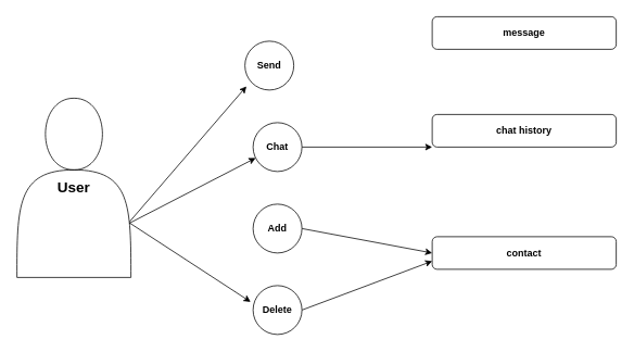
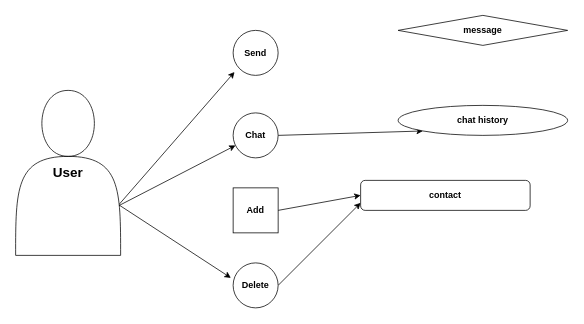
- <mxCell id="5" value="message" style="rounded=1;whiteSpace=wrap;html=1;fontStyle=1" vertex="1" parent="1"><mxGeometry x="530" y="20" width="226" height="40" as="geometry" /></mxCell>
+ <mxCell id="5" value="message" style="rhombus;whiteSpace=wrap;html=1;fontStyle=1;" vertex="1" parent="1"><mxGeometry x="530" y="20" width="226" height="40" as="geometry" /></mxCell>
- <mxCell id="11" value="&lt;span style=&quot;color: rgb(0, 0, 0); font-weight: 700;&quot;&gt;Send&lt;/span&gt;" style="ellipse;whiteSpace=wrap;html=1;aspect=fixed;" vertex="1" parent="1"><mxGeometry x="300" y="50" width="60" height="60" as="geometry" /></mxCell>
+ <mxCell id="11" value="&lt;span style=&quot;color: rgb(0, 0, 0); font-weight: 700;&quot;&gt;Send&lt;/span&gt;" style="ellipse;whiteSpace=wrap;html=1;aspect=fixed;" vertex="1" parent="1"><mxGeometry x="310" y="40" width="60" height="60" as="geometry" /></mxCell>
- <mxCell id="6" value="chat history" style="rounded=1;whiteSpace=wrap;html=1;fontStyle=1" vertex="1" parent="1"><mxGeometry x="530" y="140" width="226" height="40" as="geometry" /></mxCell>
+ <mxCell id="6" value="chat history" style="ellipse;whiteSpace=wrap;html=1;fontStyle=1;" vertex="1" parent="1"><mxGeometry x="530" y="140" width="226" height="40" as="geometry" /></mxCell>
- <mxCell id="13" value="&lt;b&gt;Add&lt;/b&gt;" style="ellipse;whiteSpace=wrap;html=1;aspect=fixed;" vertex="1" parent="1"><mxGeometry x="310" y="250" width="60" height="60" as="geometry" /></mxCell>
+ <mxCell id="13" value="&lt;b&gt;Add&lt;/b&gt;" style="whiteSpace=wrap;html=1;aspect=fixed;rounded=0;" vertex="1" parent="1"><mxGeometry x="310" y="250" width="60" height="60" as="geometry" /></mxCell>
- <mxCell id="7" value="contact" style="rounded=1;whiteSpace=wrap;html=1;fontStyle=1" vertex="1" parent="1"><mxGeometry x="530" y="290" width="226" height="40" as="geometry" /></mxCell>
+ <mxCell id="7" value="contact" style="rounded=1;whiteSpace=wrap;html=1;fontStyle=1" vertex="1" parent="1"><mxGeometry x="480" y="240" width="226" height="40" as="geometry" /></mxCell>
